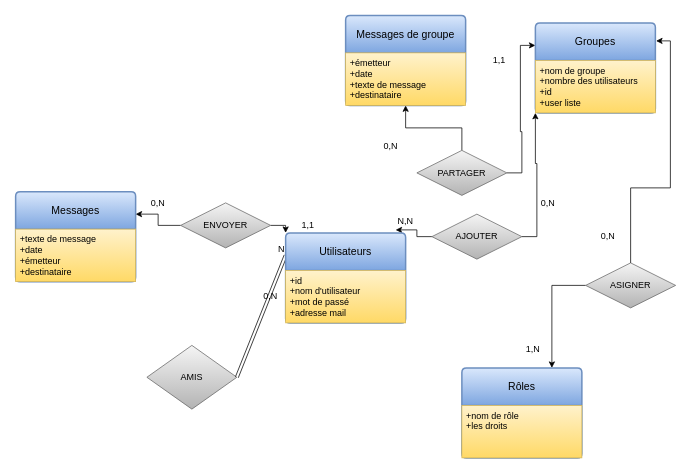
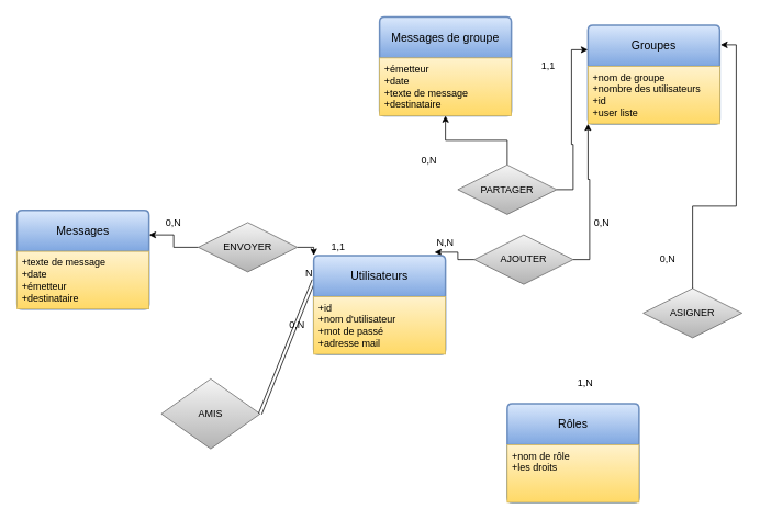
- <mxCell id="3" style="edgeStyle=orthogonalEdgeStyle;rounded=0;orthogonalLoop=1;jettySize=auto;html=1;entryX=0.75;entryY=0;entryDx=0;entryDy=0;" parent="1" source="4" target="25" edge="1"><mxGeometry relative="1" as="geometry" /></mxCell>
